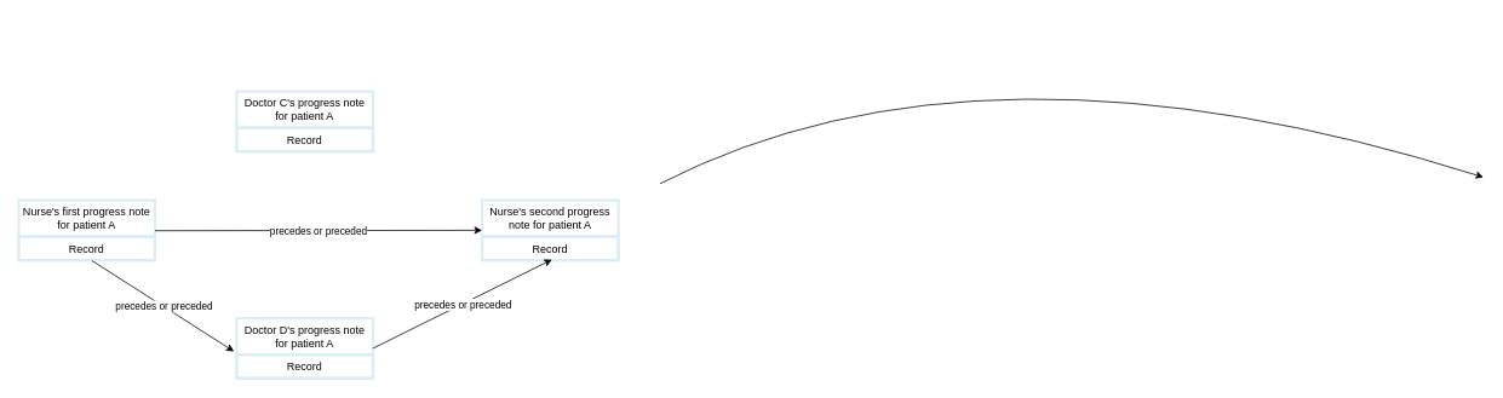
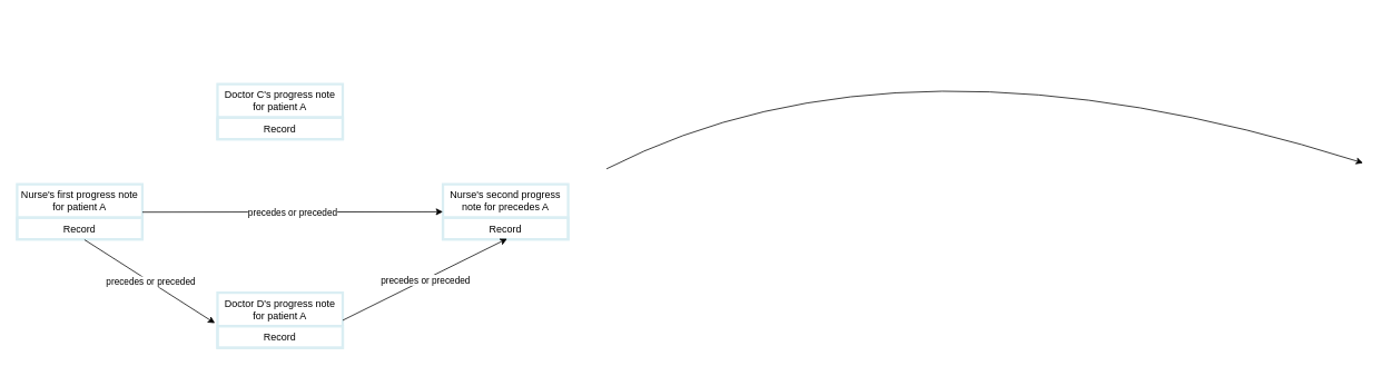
- <mxCell id="4" value="Nurse's second progress note for patient A" style="swimlane;fontStyle=0;childLayout=stackLayout;horizontal=1;startSize=40;strokeColor=#DAEEF3;strokeWidth=3;fillColor=none;horizontalStack=0;resizeParent=1;resizeParentMax=0;resizeLast=0;collapsible=1;marginBottom=0;whiteSpace=wrap;html=1;labelPadding=0;" parent="1" vertex="1"><mxGeometry x="530" y="220" width="150" height="66" as="geometry" /></mxCell>
+ <mxCell id="4" value="Nurse's second progress note for precedes A" style="swimlane;fontStyle=0;childLayout=stackLayout;horizontal=1;startSize=40;strokeColor=#DAEEF3;strokeWidth=3;fillColor=none;horizontalStack=0;resizeParent=1;resizeParentMax=0;resizeLast=0;collapsible=1;marginBottom=0;whiteSpace=wrap;html=1;labelPadding=0;" parent="1" vertex="1"><mxGeometry x="530" y="220" width="150" height="66" as="geometry" /></mxCell>
